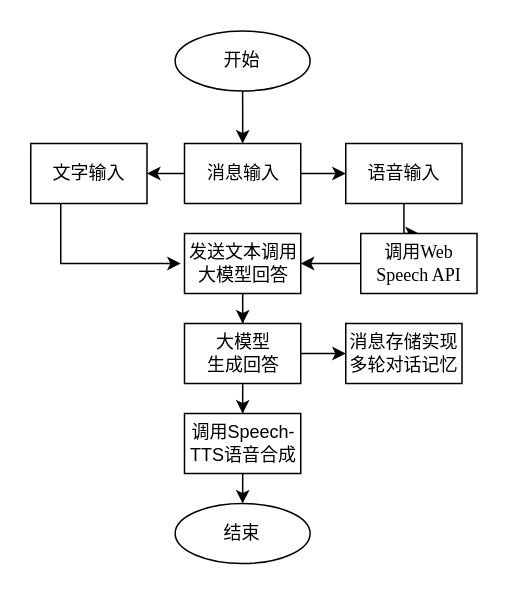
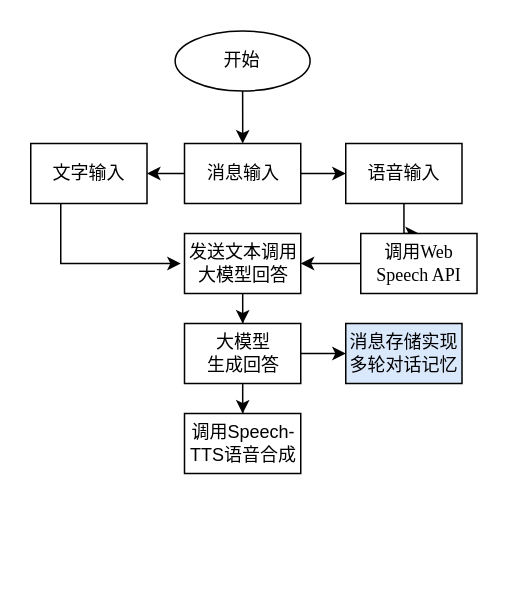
- <mxCell id="21" value="消息存储实现多轮对话记忆" style="whiteSpace=wrap;html=1;" vertex="1" parent="1"><mxGeometry x="230" y="215" width="77.5" height="40" as="geometry" /></mxCell>
+ <mxCell id="21" value="消息存储实现多轮对话记忆" style="whiteSpace=wrap;html=1;fillColor=#dae8fc;" vertex="1" parent="1"><mxGeometry x="230" y="215" width="77.5" height="40" as="geometry" /></mxCell>
- <mxCell id="18" value="" style="edgeStyle=orthogonalEdgeStyle;rounded=0;orthogonalLoop=1;jettySize=auto;html=1;" edge="1" parent="1" source="19" target="20"><mxGeometry relative="1" as="geometry" /></mxCell>
- <mxCell id="20" value="结束" style="ellipse;whiteSpace=wrap;html=1;" vertex="1" parent="1"><mxGeometry x="116.25" y="335" width="90" height="40" as="geometry" /></mxCell>
